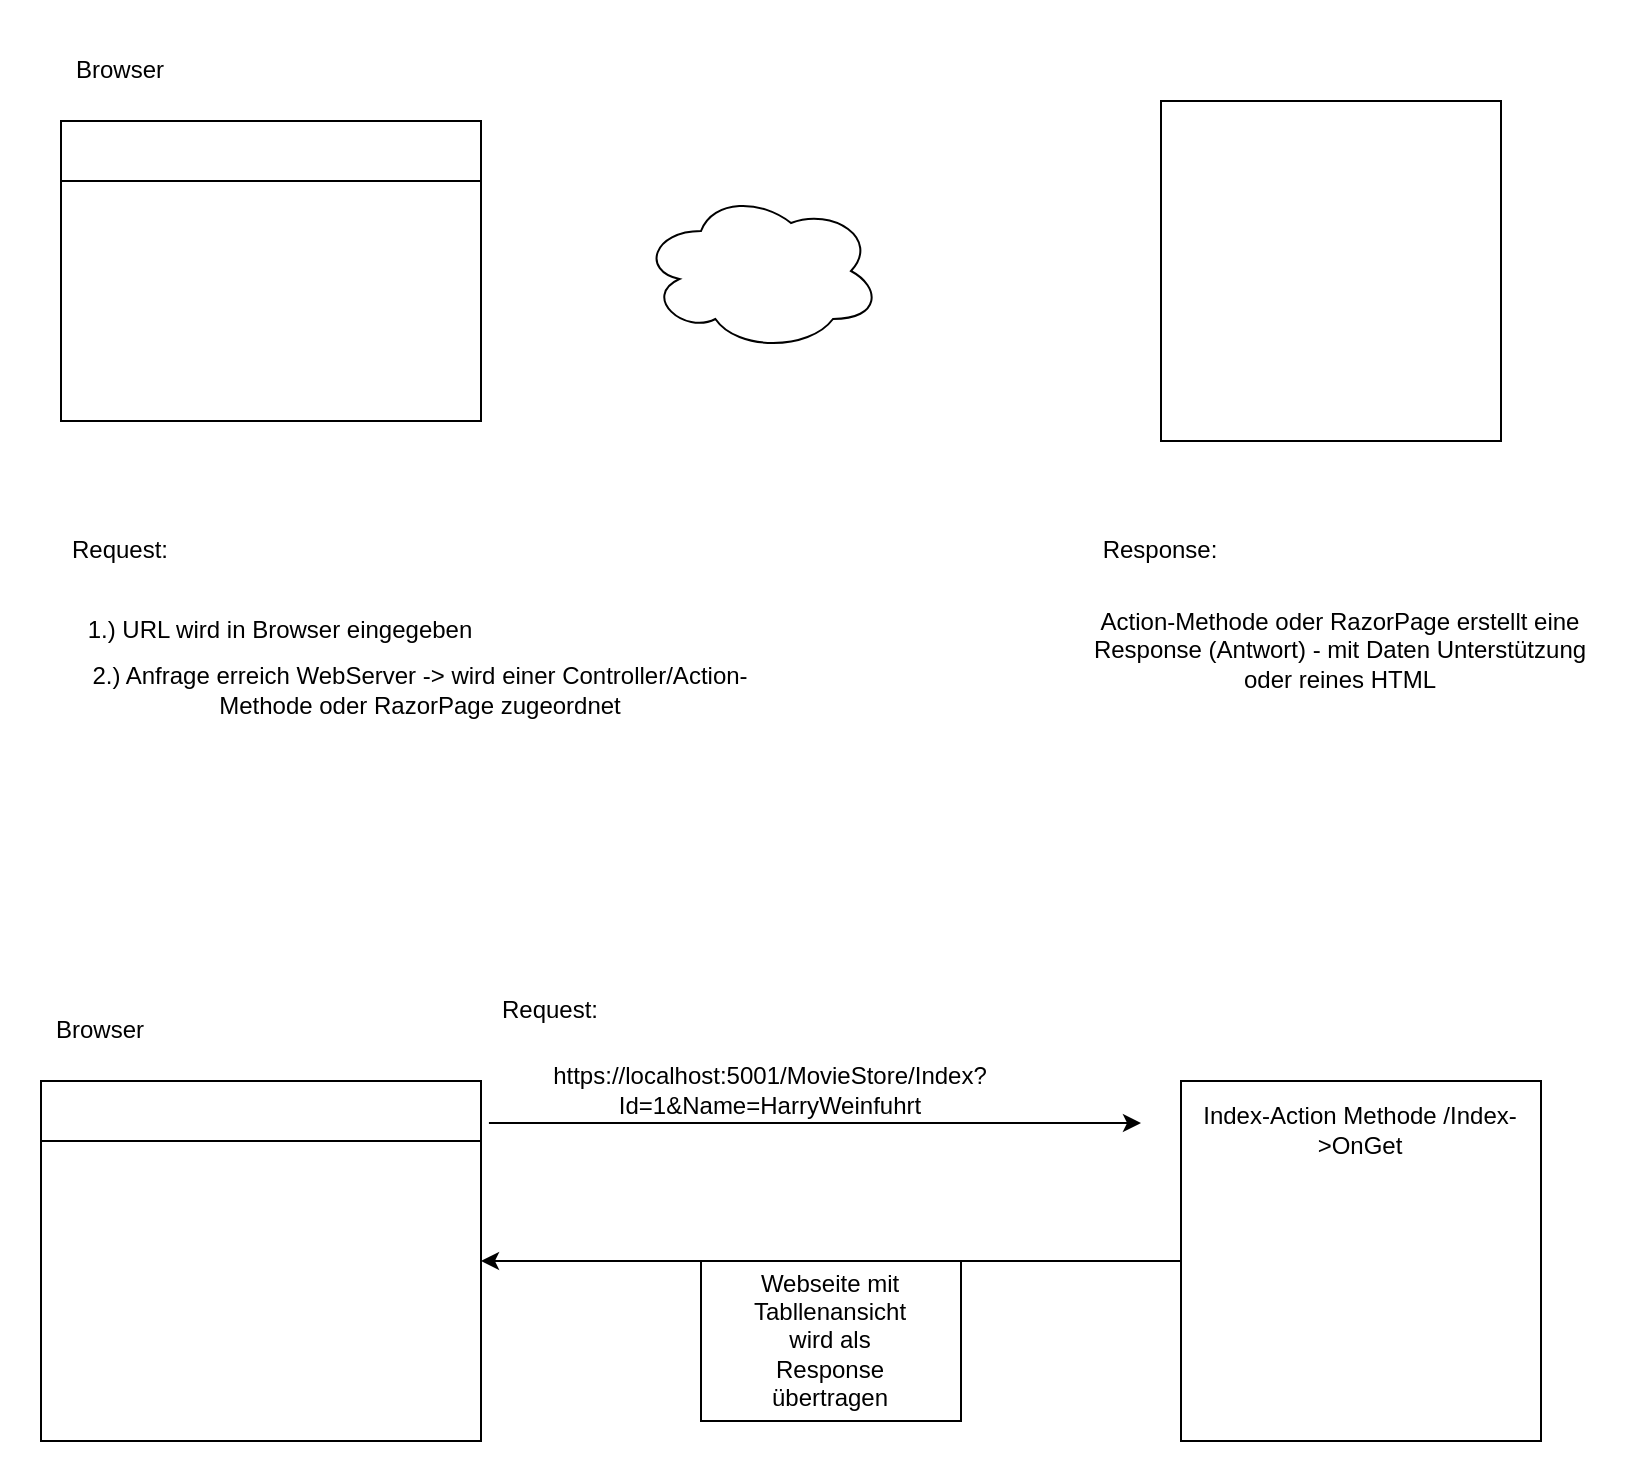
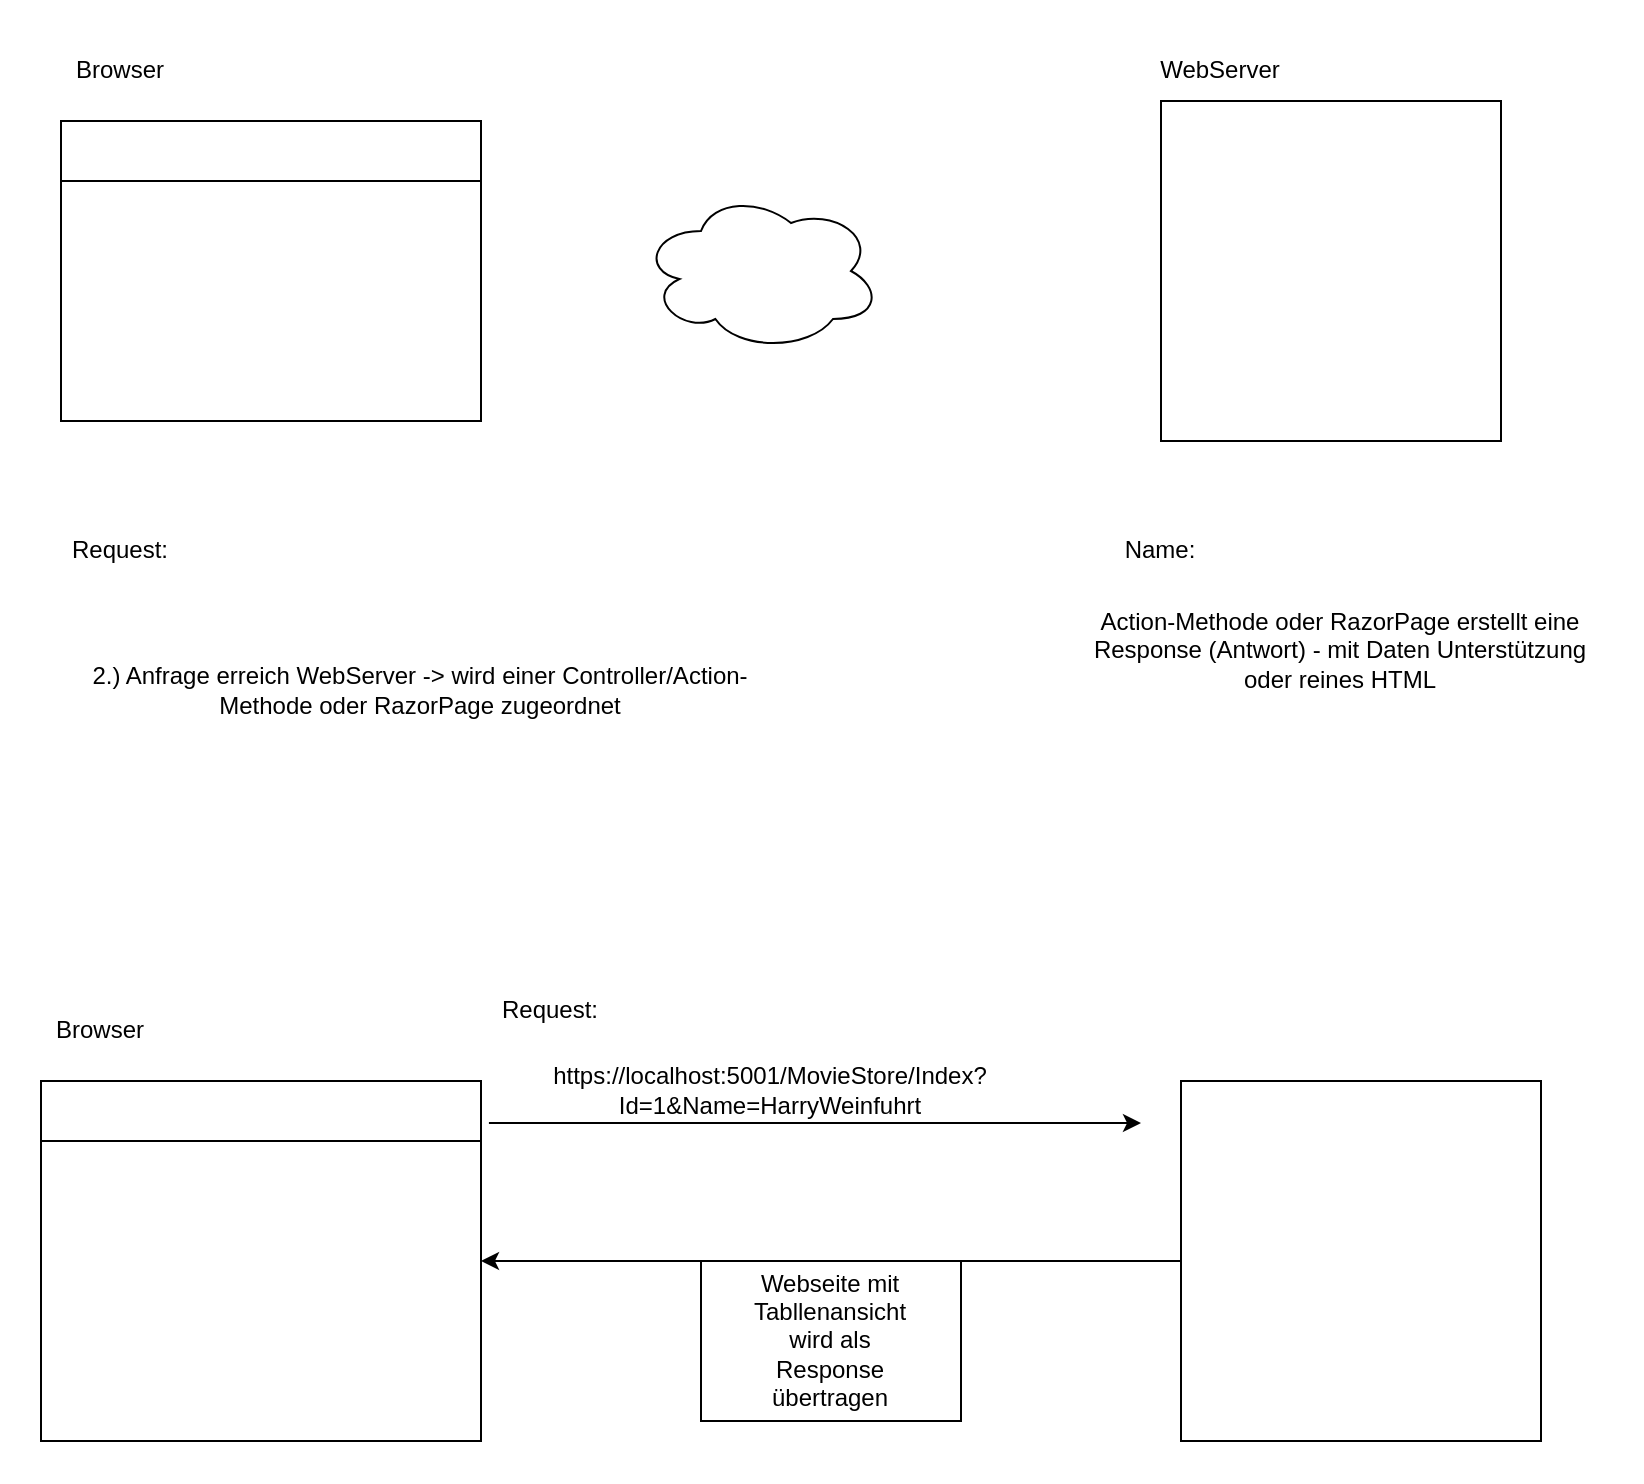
+ <mxCell id="7" value="WebServer" style="text;html=1;strokeColor=none;fillColor=none;align=center;verticalAlign=middle;whiteSpace=wrap;rounded=0;" vertex="1" parent="1"><mxGeometry x="580" y="20" width="60" height="30" as="geometry" /></mxCell>
- <mxCell id="11" value="Response:" style="text;html=1;strokeColor=none;fillColor=none;align=center;verticalAlign=middle;whiteSpace=wrap;rounded=0;" vertex="1" parent="1"><mxGeometry x="540" y="260" width="80" height="30" as="geometry" /></mxCell>
+ <mxCell id="11" value="Name:" style="text;html=1;strokeColor=none;fillColor=none;align=center;verticalAlign=middle;whiteSpace=wrap;rounded=0;" vertex="1" parent="1"><mxGeometry x="540" y="260" width="80" height="30" as="geometry" /></mxCell>
- <mxCell id="9" value="1.) URL wird in Browser eingegeben" style="text;html=1;strokeColor=none;fillColor=none;align=center;verticalAlign=middle;whiteSpace=wrap;rounded=0;" vertex="1" parent="1"><mxGeometry x="30" y="300" width="220" height="30" as="geometry" /></mxCell>
- <mxCell id="20" value="Index-Action Methode /Index-&amp;gt;OnGet" style="text;html=1;strokeColor=none;fillColor=none;align=center;verticalAlign=middle;whiteSpace=wrap;rounded=0;" vertex="1" parent="1"><mxGeometry x="590" y="550" width="180" height="30" as="geometry" /></mxCell>
